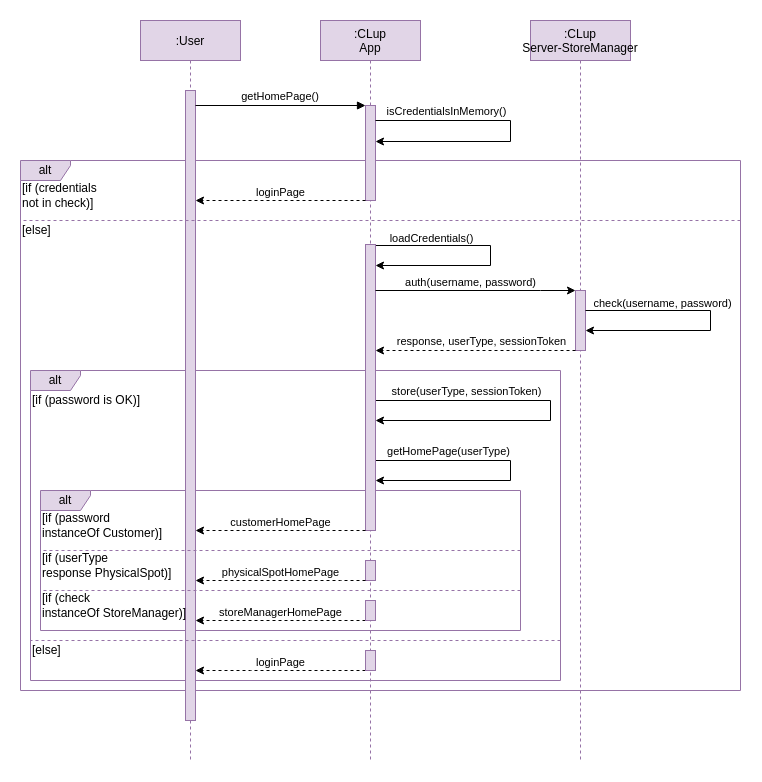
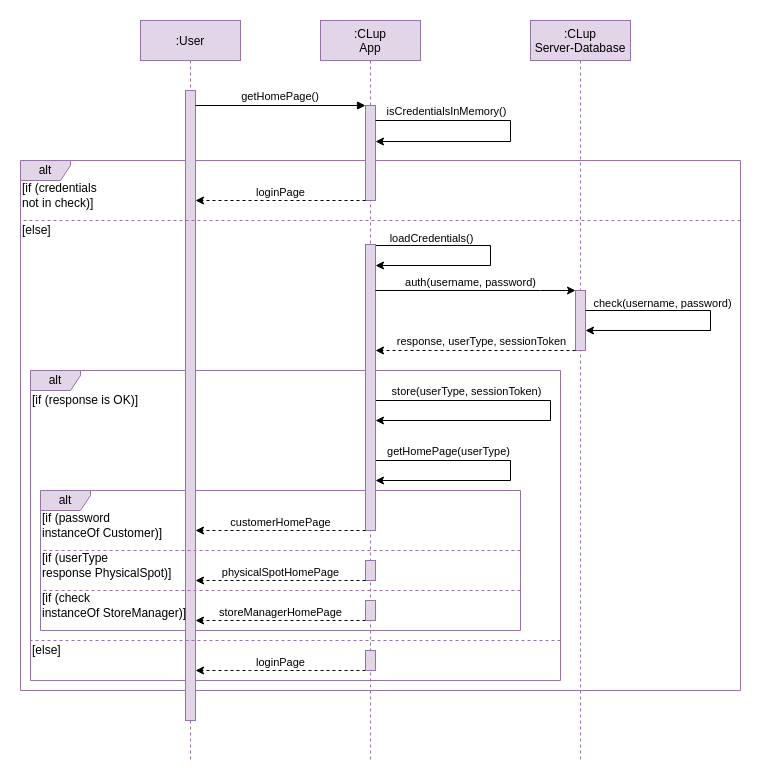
- <mxCell id="20" value=":CLup&#10;Server-StoreManager" style="shape=umlLifeline;perimeter=lifelinePerimeter;container=1;collapsible=0;recursiveResize=0;rounded=0;shadow=0;strokeWidth=1;fillColor=#e1d5e7;strokeColor=#9673a6;size=40;" parent="1" vertex="1"><mxGeometry x="530" y="20" width="100" height="740" as="geometry" /></mxCell>
+ <mxCell id="20" value=":CLup&#10;Server-Database" style="shape=umlLifeline;perimeter=lifelinePerimeter;container=1;collapsible=0;recursiveResize=0;rounded=0;shadow=0;strokeWidth=1;fillColor=#e1d5e7;strokeColor=#9673a6;size=40;" parent="1" vertex="1"><mxGeometry x="530" y="20" width="100" height="740" as="geometry" /></mxCell>
- <mxCell id="33" value="[if (password is OK)]" style="text;html=1;align=left;verticalAlign=middle;resizable=0;points=[];autosize=1;" parent="1" vertex="1"><mxGeometry x="30" y="390" width="120" height="20" as="geometry" /></mxCell>
+ <mxCell id="33" value="[if (response is OK)]" style="text;html=1;align=left;verticalAlign=middle;resizable=0;points=[];autosize=1;" parent="1" vertex="1"><mxGeometry x="30" y="390" width="120" height="20" as="geometry" /></mxCell>
